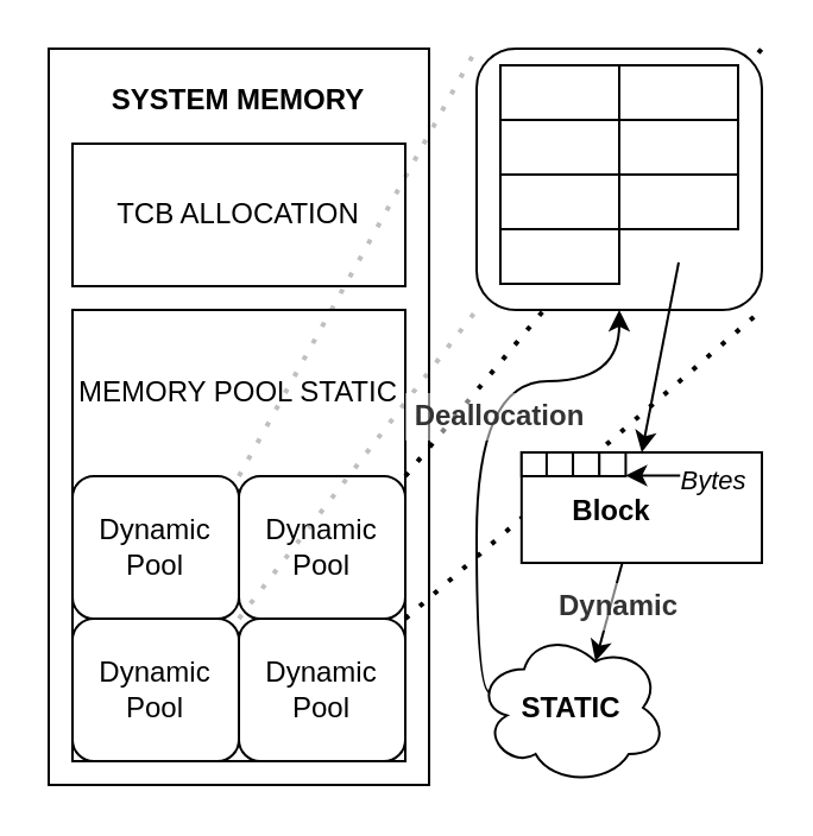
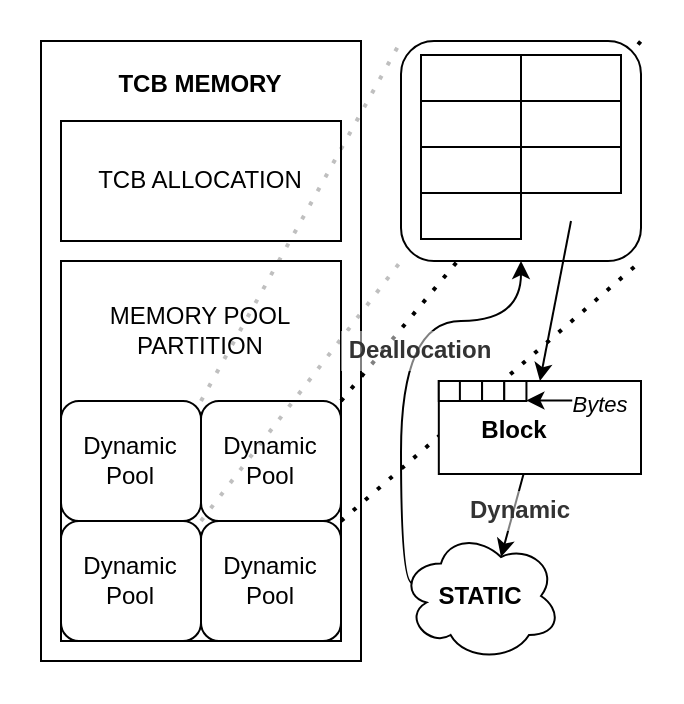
- <mxCell id="3" value="SYSTEM MEMORY" style="text;html=1;align=center;verticalAlign=middle;whiteSpace=wrap;rounded=0;fontStyle=1" vertex="1" parent="1"><mxGeometry x="40" y="27" width="120" height="30" as="geometry" /></mxCell>
+ <mxCell id="3" value="TCB MEMORY" style="text;html=1;align=center;verticalAlign=middle;whiteSpace=wrap;rounded=0;fontStyle=1" vertex="1" parent="1"><mxGeometry x="40" y="27" width="120" height="30" as="geometry" /></mxCell>
- <mxCell id="6" value="MEMORY POOL STATIC" style="text;html=1;align=center;verticalAlign=middle;whiteSpace=wrap;rounded=0;" vertex="1" parent="1"><mxGeometry x="25" y="150" width="150" height="30" as="geometry" /></mxCell>
+ <mxCell id="6" value="MEMORY POOL PARTITION" style="text;html=1;align=center;verticalAlign=middle;whiteSpace=wrap;rounded=0;" vertex="1" parent="1"><mxGeometry x="25" y="150" width="150" height="30" as="geometry" /></mxCell>
